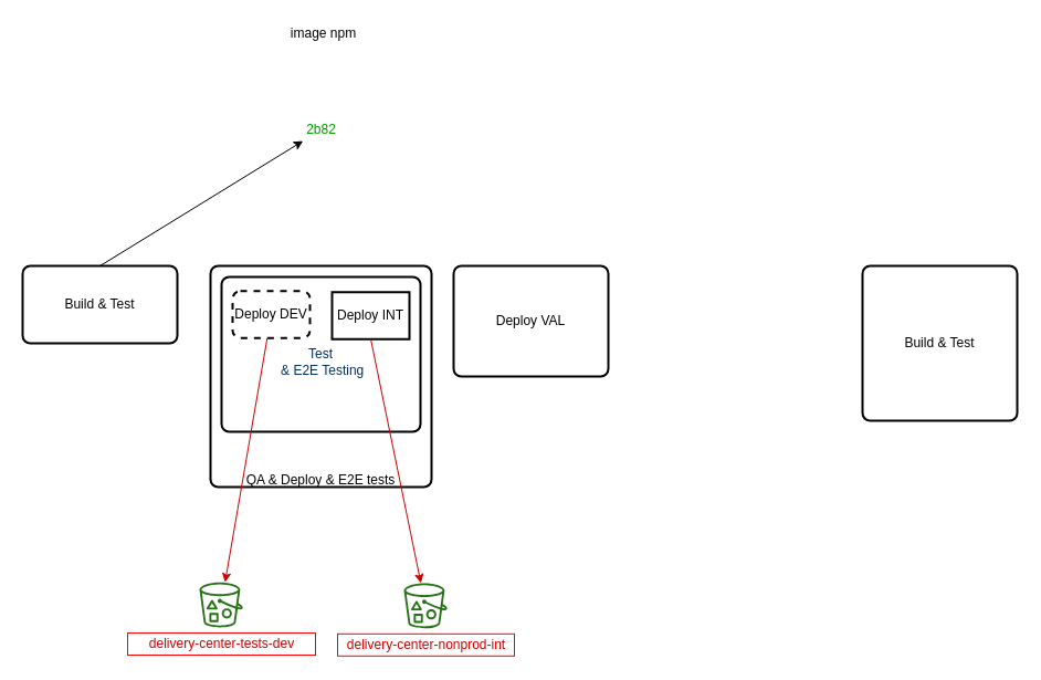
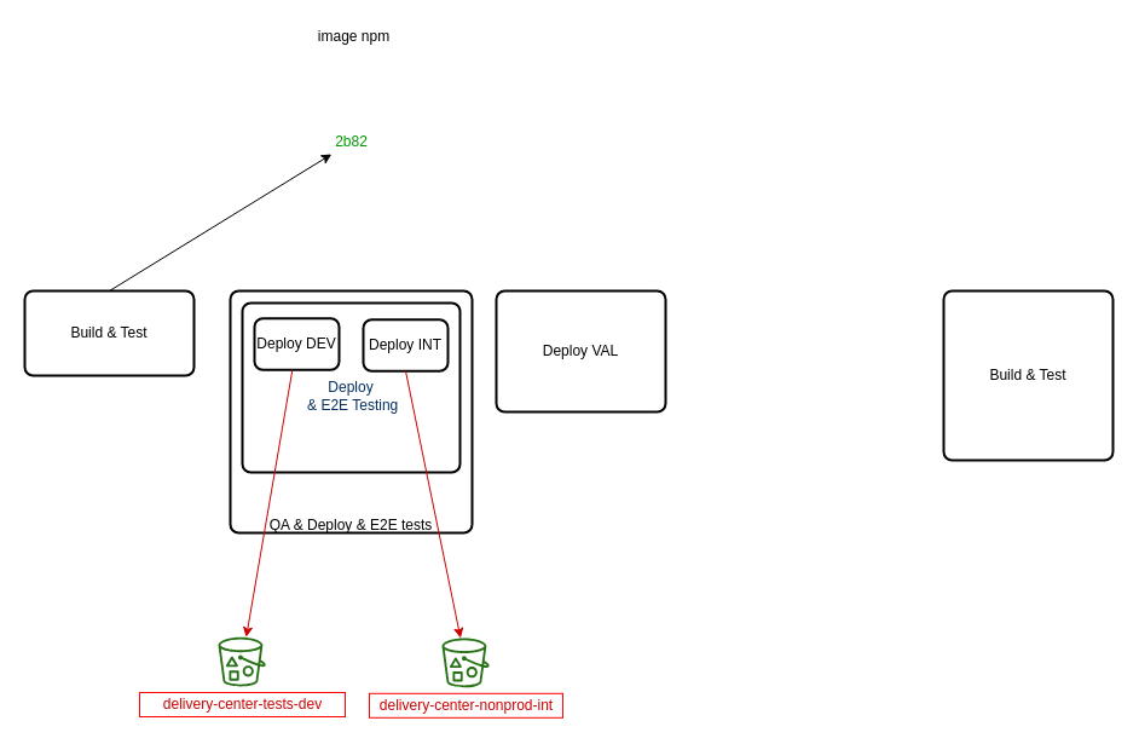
- <mxCell id="22" value="Deploy DEV" style="rounded=1;whiteSpace=wrap;html=1;absoluteArcSize=1;arcSize=14;strokeWidth=2;dashed=1;" parent="1" vertex="1"><mxGeometry x="210" y="262.75" width="70" height="42.5" as="geometry" /></mxCell>
+ <mxCell id="22" value="Deploy DEV" style="rounded=1;whiteSpace=wrap;html=1;absoluteArcSize=1;arcSize=14;strokeWidth=2;" parent="1" vertex="1"><mxGeometry x="210" y="262.75" width="70" height="42.5" as="geometry" /></mxCell>
- <mxCell id="23" value="Deploy INT" style="whiteSpace=wrap;html=1;absoluteArcSize=1;arcSize=14;strokeWidth=2;rounded=0;" parent="1" vertex="1"><mxGeometry x="300" y="263.75" width="70" height="42.5" as="geometry" /></mxCell>
+ <mxCell id="23" value="Deploy INT" style="rounded=1;whiteSpace=wrap;html=1;absoluteArcSize=1;arcSize=14;strokeWidth=2;" parent="1" vertex="1"><mxGeometry x="300" y="263.75" width="70" height="42.5" as="geometry" /></mxCell>
- <mxCell id="21" value="&lt;span style=&quot;color: rgb(3 , 47 , 98) ; font-family: , &amp;#34;consolas&amp;#34; , &amp;#34;liberation mono&amp;#34; , &amp;#34;menlo&amp;#34; , &amp;#34;courier&amp;#34; , monospace ; white-space: pre ; background-color: rgb(255 , 255 , 255)&quot;&gt;&lt;br/&gt;Test&lt;br&gt; &amp;amp; E2E Testing&lt;/span&gt;" style="rounded=1;whiteSpace=wrap;html=1;absoluteArcSize=1;arcSize=14;strokeWidth=2;" vertex="1" parent="1"><mxGeometry x="200" y="250" width="180" height="140" as="geometry" /></mxCell>
+ <mxCell id="21" value="&lt;span style=&quot;color: rgb(3 , 47 , 98) ; font-family: , &amp;#34;consolas&amp;#34; , &amp;#34;liberation mono&amp;#34; , &amp;#34;menlo&amp;#34; , &amp;#34;courier&amp;#34; , monospace ; white-space: pre ; background-color: rgb(255 , 255 , 255)&quot;&gt;&lt;br/&gt;Deploy&lt;br&gt; &amp;amp; E2E Testing&lt;/span&gt;" style="rounded=1;whiteSpace=wrap;html=1;absoluteArcSize=1;arcSize=14;strokeWidth=2;" vertex="1" parent="1"><mxGeometry x="200" y="250" width="180" height="140" as="geometry" /></mxCell>
